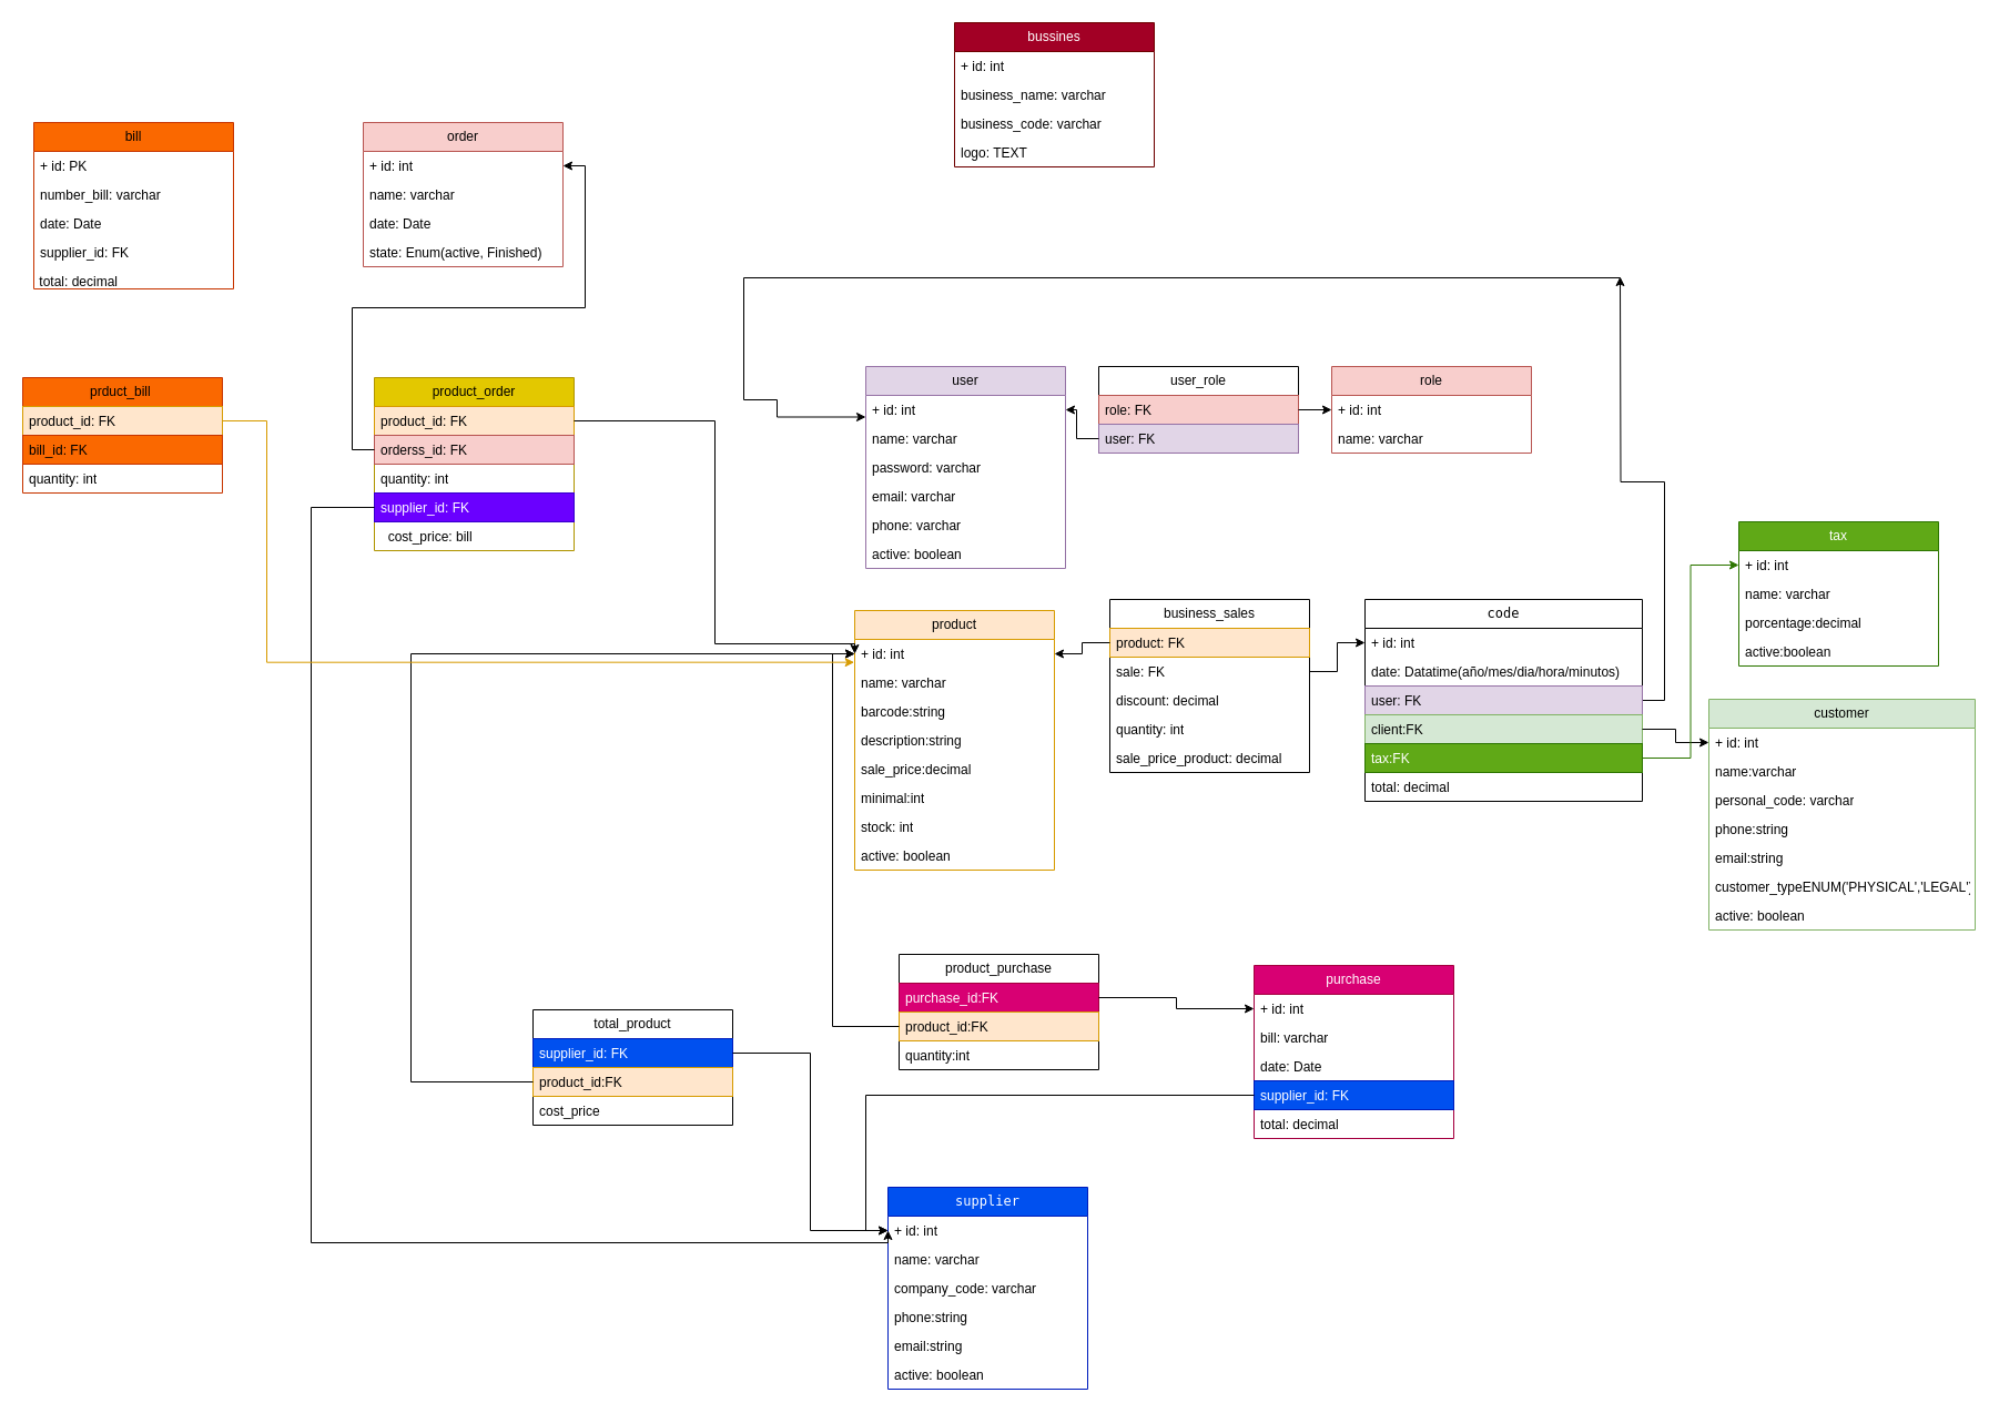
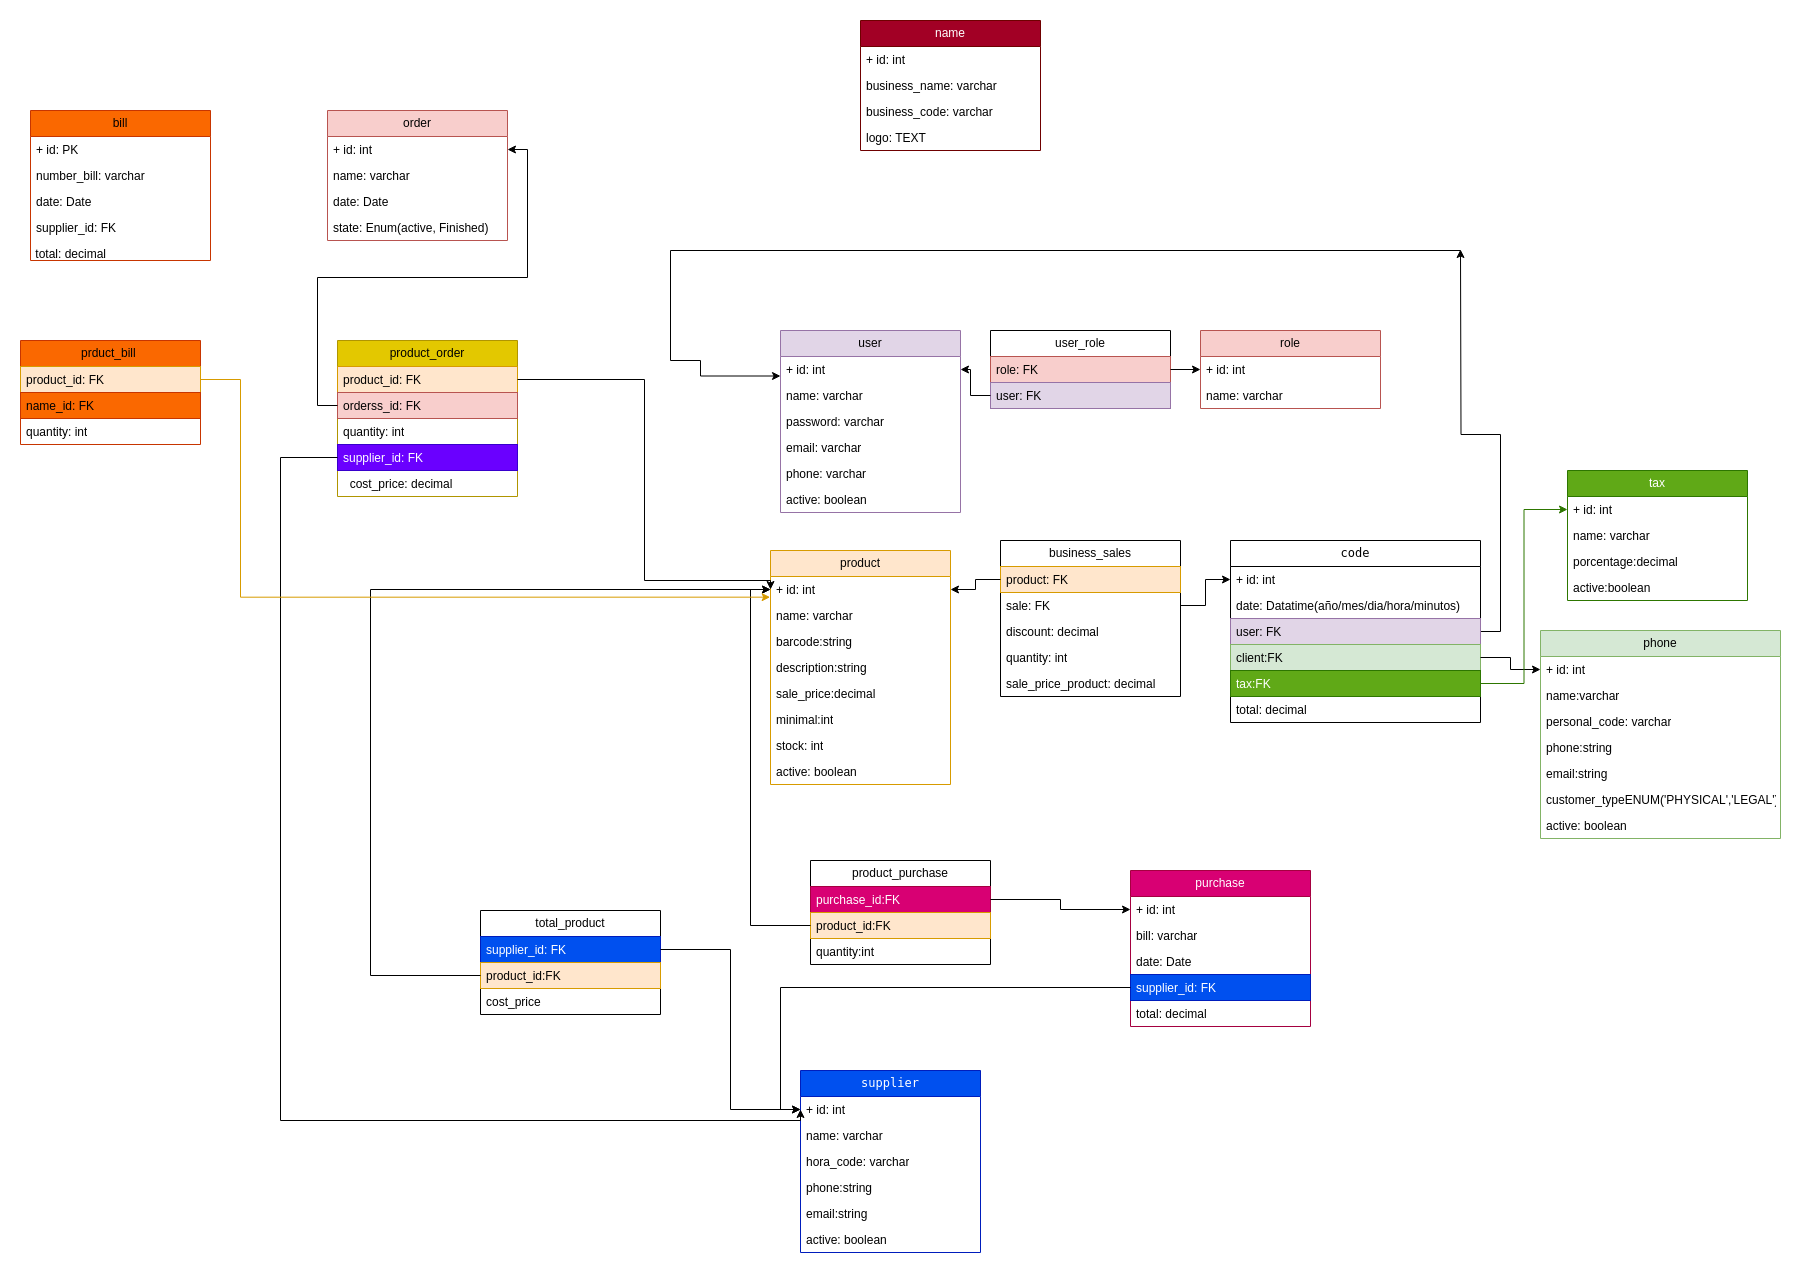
- <mxCell id="84" value="bussines" style="swimlane;fontStyle=0;childLayout=stackLayout;horizontal=1;startSize=26;fillColor=#a20025;horizontalStack=0;resizeParent=1;resizeParentMax=0;resizeLast=0;collapsible=1;marginBottom=0;whiteSpace=wrap;html=1;strokeColor=#6F0000;fontColor=#ffffff;" vertex="1" parent="1"><mxGeometry x="860" y="20" width="180" height="130" as="geometry" /></mxCell>
+ <mxCell id="84" value="name" style="swimlane;fontStyle=0;childLayout=stackLayout;horizontal=1;startSize=26;fillColor=#a20025;horizontalStack=0;resizeParent=1;resizeParentMax=0;resizeLast=0;collapsible=1;marginBottom=0;whiteSpace=wrap;html=1;strokeColor=#6F0000;fontColor=#ffffff;" vertex="1" parent="1"><mxGeometry x="860" y="20" width="180" height="130" as="geometry" /></mxCell>
- <mxCell id="111" value="bill_id: FK" style="text;strokeColor=#C73500;fillColor=#fa6800;align=left;verticalAlign=top;spacingLeft=4;spacingRight=4;overflow=hidden;rotatable=0;points=[[0,0.5],[1,0.5]];portConstraint=eastwest;whiteSpace=wrap;html=1;fontColor=#000000;" vertex="1" parent="109"><mxGeometry y="52" width="180" height="26" as="geometry" /></mxCell>
+ <mxCell id="111" value="name_id: FK" style="text;strokeColor=#C73500;fillColor=#fa6800;align=left;verticalAlign=top;spacingLeft=4;spacingRight=4;overflow=hidden;rotatable=0;points=[[0,0.5],[1,0.5]];portConstraint=eastwest;whiteSpace=wrap;html=1;fontColor=#000000;" vertex="1" parent="109"><mxGeometry y="52" width="180" height="26" as="geometry" /></mxCell>
- <mxCell id="99" value="&amp;nbsp; cost_price: bill" style="text;strokeColor=none;fillColor=none;align=left;verticalAlign=top;spacingLeft=4;spacingRight=4;overflow=hidden;rotatable=0;points=[[0,0.5],[1,0.5]];portConstraint=eastwest;whiteSpace=wrap;html=1;" vertex="1" parent="94"><mxGeometry y="130" width="180" height="26" as="geometry" /></mxCell>
+ <mxCell id="99" value="&amp;nbsp; cost_price: decimal" style="text;strokeColor=none;fillColor=none;align=left;verticalAlign=top;spacingLeft=4;spacingRight=4;overflow=hidden;rotatable=0;points=[[0,0.5],[1,0.5]];portConstraint=eastwest;whiteSpace=wrap;html=1;" vertex="1" parent="94"><mxGeometry y="130" width="180" height="26" as="geometry" /></mxCell>
- <mxCell id="50" value="customer" style="swimlane;fontStyle=0;childLayout=stackLayout;horizontal=1;startSize=26;fillColor=#d5e8d4;horizontalStack=0;resizeParent=1;resizeParentMax=0;resizeLast=0;collapsible=1;marginBottom=0;whiteSpace=wrap;html=1;strokeColor=#82b366;" parent="1" vertex="1"><mxGeometry x="1540" y="630" width="240" height="208" as="geometry" /></mxCell>
+ <mxCell id="50" value="phone" style="swimlane;fontStyle=0;childLayout=stackLayout;horizontal=1;startSize=26;fillColor=#d5e8d4;horizontalStack=0;resizeParent=1;resizeParentMax=0;resizeLast=0;collapsible=1;marginBottom=0;whiteSpace=wrap;html=1;strokeColor=#82b366;" parent="1" vertex="1"><mxGeometry x="1540" y="630" width="240" height="208" as="geometry" /></mxCell>
- <mxCell id="29" value="company_code: varchar" style="text;strokeColor=none;fillColor=none;align=left;verticalAlign=top;spacingLeft=4;spacingRight=4;overflow=hidden;rotatable=0;points=[[0,0.5],[1,0.5]];portConstraint=eastwest;whiteSpace=wrap;html=1;" parent="26" vertex="1"><mxGeometry y="78" width="180" height="26" as="geometry" /></mxCell>
+ <mxCell id="29" value="hora_code: varchar" style="text;strokeColor=none;fillColor=none;align=left;verticalAlign=top;spacingLeft=4;spacingRight=4;overflow=hidden;rotatable=0;points=[[0,0.5],[1,0.5]];portConstraint=eastwest;whiteSpace=wrap;html=1;" parent="26" vertex="1"><mxGeometry y="78" width="180" height="26" as="geometry" /></mxCell>
